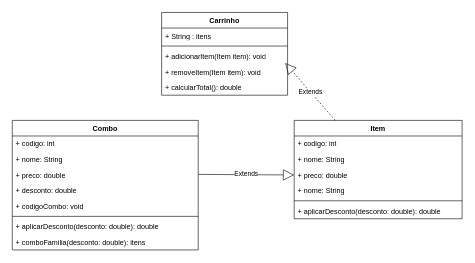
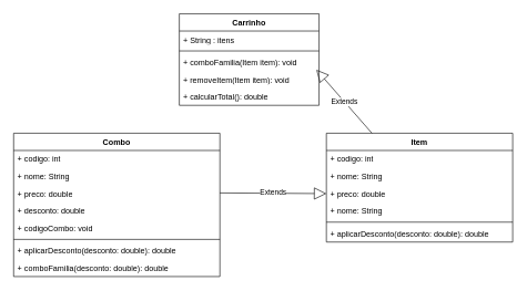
- <mxCell id="5" value="+ adicionarItem(Item item): void" style="text;strokeColor=none;fillColor=none;align=left;verticalAlign=top;spacingLeft=4;spacingRight=4;overflow=hidden;rotatable=0;points=[[0,0.5],[1,0.5]];portConstraint=eastwest;whiteSpace=wrap;html=1;" vertex="1" parent="2"><mxGeometry y="60" width="210" height="26" as="geometry" /></mxCell>
+ <mxCell id="5" value="+ comboFamilia(Item item): void" style="text;strokeColor=none;fillColor=none;align=left;verticalAlign=top;spacingLeft=4;spacingRight=4;overflow=hidden;rotatable=0;points=[[0,0.5],[1,0.5]];portConstraint=eastwest;whiteSpace=wrap;html=1;" vertex="1" parent="2"><mxGeometry y="60" width="210" height="26" as="geometry" /></mxCell>
- <mxCell id="24" value="Extends" style="endArrow=block;endSize=16;endFill=0;html=1;rounded=0;entryX=0.981;entryY=-0.064;entryDx=0;entryDy=0;entryPerimeter=0;dashed=1;" edge="1" parent="1" source="8" target="6"><mxGeometry width="160" relative="1" as="geometry"><mxPoint x="290" y="190" as="sourcePoint" /><mxPoint x="450" y="190" as="targetPoint" /></mxGeometry></mxCell>
+ <mxCell id="24" value="Extends" style="endArrow=block;endSize=16;endFill=0;html=1;rounded=0;entryX=0.981;entryY=-0.064;entryDx=0;entryDy=0;entryPerimeter=0;" edge="1" parent="1" source="8" target="6"><mxGeometry width="160" relative="1" as="geometry"><mxPoint x="290" y="190" as="sourcePoint" /><mxPoint x="450" y="190" as="targetPoint" /></mxGeometry></mxCell>
- <mxCell id="23" value="+ comboFamilia(desconto: double): itens" style="text;strokeColor=none;fillColor=none;align=left;verticalAlign=top;spacingLeft=4;spacingRight=4;overflow=hidden;rotatable=0;points=[[0,0.5],[1,0.5]];portConstraint=eastwest;whiteSpace=wrap;html=1;" vertex="1" parent="15"><mxGeometry y="190" width="310" height="26" as="geometry" /></mxCell>
+ <mxCell id="23" value="+ comboFamilia(desconto: double): double" style="text;strokeColor=none;fillColor=none;align=left;verticalAlign=top;spacingLeft=4;spacingRight=4;overflow=hidden;rotatable=0;points=[[0,0.5],[1,0.5]];portConstraint=eastwest;whiteSpace=wrap;html=1;" vertex="1" parent="15"><mxGeometry y="190" width="310" height="26" as="geometry" /></mxCell>
